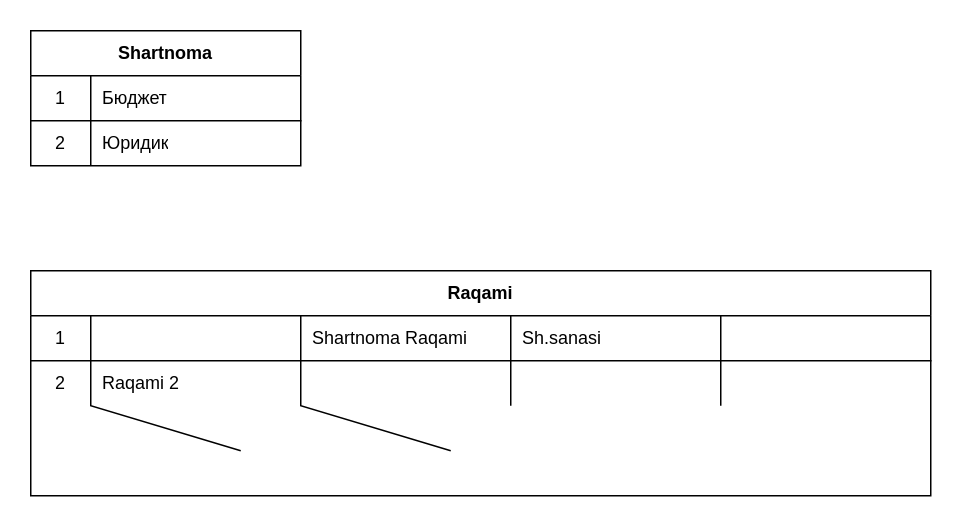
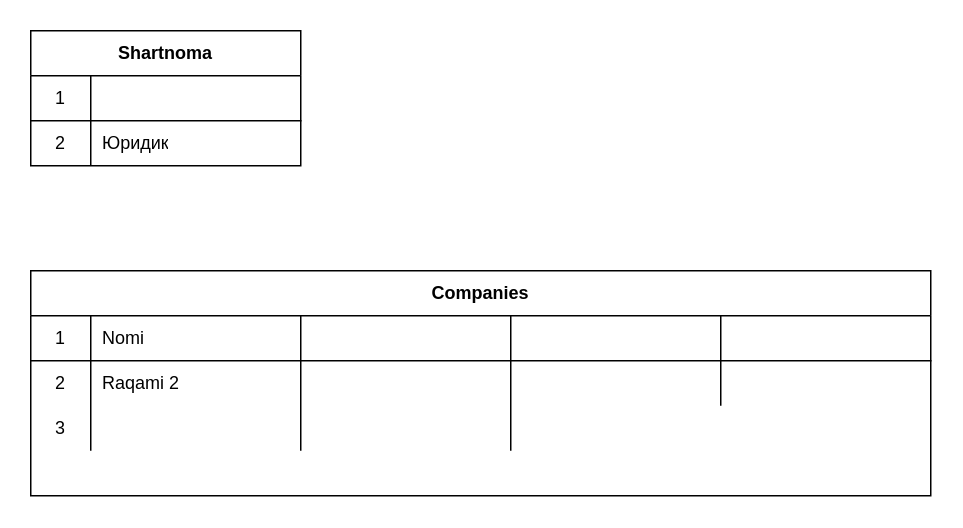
- <mxCell id="5" value="Бюджет" style="shape=partialRectangle;html=1;whiteSpace=wrap;connectable=0;fillColor=none;top=0;left=0;bottom=0;right=0;align=left;spacingLeft=6;overflow=hidden;" vertex="1" parent="3"><mxGeometry x="40" width="140" height="30" as="geometry" /></mxCell>
- <mxCell id="9" value="Raqami" style="shape=table;html=1;whiteSpace=wrap;startSize=30;container=1;collapsible=0;childLayout=tableLayout;fixedRows=1;rowLines=0;fontStyle=1;align=center;" vertex="1" parent="1"><mxGeometry x="20" y="180" width="600" height="150" as="geometry" /></mxCell>
+ <mxCell id="9" value="Companies" style="shape=table;html=1;whiteSpace=wrap;startSize=30;container=1;collapsible=0;childLayout=tableLayout;fixedRows=1;rowLines=0;fontStyle=1;align=center;" vertex="1" parent="1"><mxGeometry x="20" y="180" width="600" height="150" as="geometry" /></mxCell>
+ <mxCell id="12" value="Nomi" style="shape=partialRectangle;html=1;whiteSpace=wrap;connectable=0;fillColor=none;top=0;left=0;bottom=0;right=0;align=left;spacingLeft=6;overflow=hidden;" vertex="1" parent="10"><mxGeometry x="40" width="140" height="30" as="geometry" /></mxCell>
- <mxCell id="13" value="Shartnoma Raqami" style="shape=partialRectangle;html=1;whiteSpace=wrap;connectable=0;fillColor=none;top=0;left=0;bottom=0;right=0;align=left;spacingLeft=6;overflow=hidden;" vertex="1" parent="10"><mxGeometry x="180" width="140" height="30" as="geometry" /></mxCell>
- <mxCell id="14" value="Sh.sanasi" style="shape=partialRectangle;html=1;whiteSpace=wrap;connectable=0;fillColor=none;top=0;left=0;bottom=0;right=0;align=left;spacingLeft=6;overflow=hidden;" vertex="1" parent="10"><mxGeometry x="320" width="140" height="30" as="geometry" /></mxCell>
+ <mxCell id="23" value="3" style="shape=partialRectangle;html=1;whiteSpace=wrap;connectable=0;fillColor=none;top=0;left=0;bottom=0;right=0;overflow=hidden;" vertex="1" parent="22"><mxGeometry width="40" height="30" as="geometry" /></mxCell>
